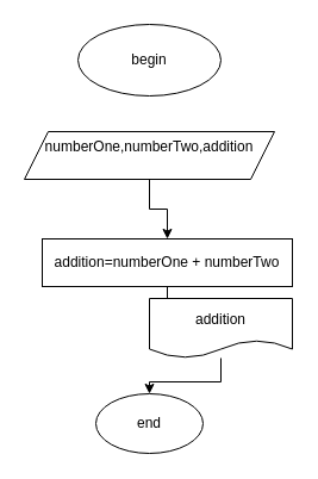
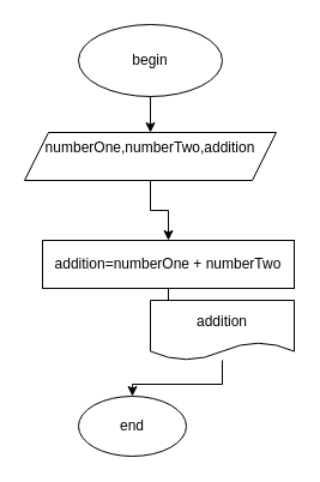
+ <mxCell id="2" value="" style="edgeStyle=orthogonalEdgeStyle;rounded=0;orthogonalLoop=1;jettySize=auto;html=1;" edge="1" parent="1" source="3" target="5"><mxGeometry relative="1" as="geometry" /></mxCell>
- <mxCell id="10" value="end" style="ellipse;whiteSpace=wrap;html=1;" vertex="1" parent="1"><mxGeometry x="80" y="330" width="90" height="50" as="geometry" /></mxCell>
+ <mxCell id="10" value="end" style="ellipse;whiteSpace=wrap;html=1;" vertex="1" parent="1"><mxGeometry x="65" y="330" width="90" height="50" as="geometry" /></mxCell>
